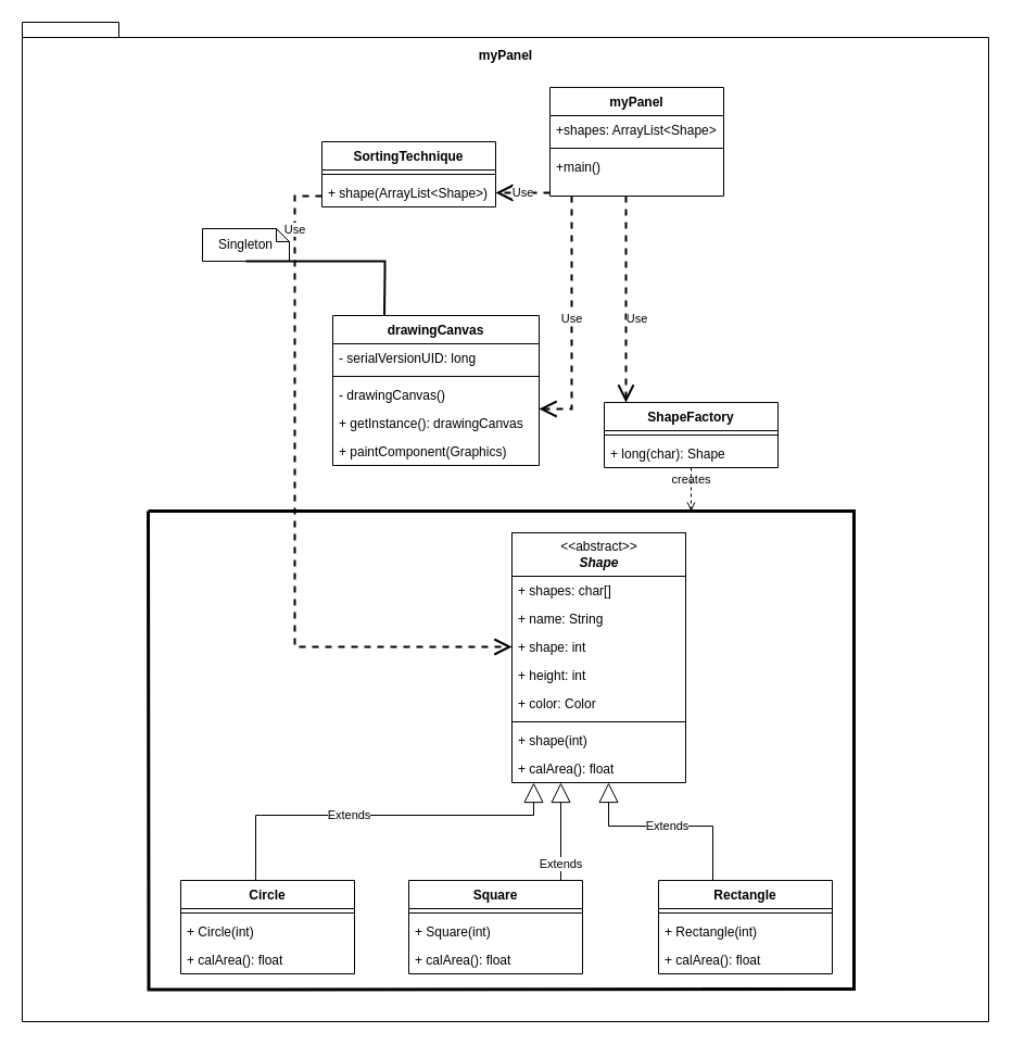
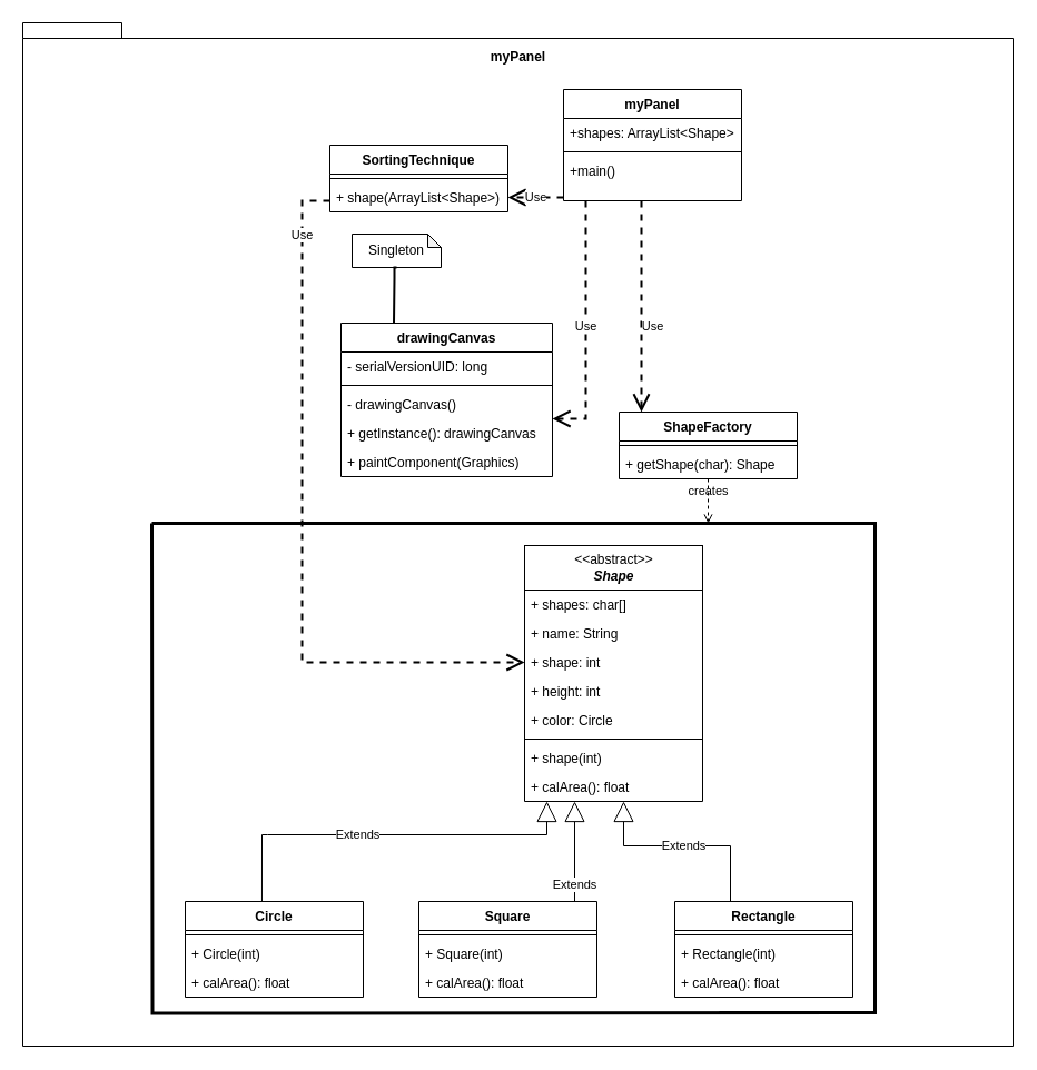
- <mxCell id="36" value="Singleton" style="shape=note;whiteSpace=wrap;html=1;backgroundOutline=1;darkOpacity=0.05;size=12;" parent="1" vertex="1"><mxGeometry x="186" y="210" width="80" height="30" as="geometry" /></mxCell>
+ <mxCell id="36" value="Singleton" style="shape=note;whiteSpace=wrap;html=1;backgroundOutline=1;darkOpacity=0.05;size=12;" parent="1" vertex="1"><mxGeometry x="316" y="210" width="80" height="30" as="geometry" /></mxCell>
- <mxCell id="25" value="+ long(char): Shape" style="text;strokeColor=none;fillColor=none;align=left;verticalAlign=top;spacingLeft=4;spacingRight=4;overflow=hidden;rotatable=0;points=[[0,0.5],[1,0.5]];portConstraint=eastwest;" parent="23" vertex="1"><mxGeometry y="34" width="160" height="26" as="geometry" /></mxCell>
+ <mxCell id="25" value="+ getShape(char): Shape" style="text;strokeColor=none;fillColor=none;align=left;verticalAlign=top;spacingLeft=4;spacingRight=4;overflow=hidden;rotatable=0;points=[[0,0.5],[1,0.5]];portConstraint=eastwest;" parent="23" vertex="1"><mxGeometry y="34" width="160" height="26" as="geometry" /></mxCell>
- <mxCell id="10" value="+ color: Color" style="text;strokeColor=none;fillColor=none;align=left;verticalAlign=top;spacingLeft=4;spacingRight=4;overflow=hidden;rotatable=0;points=[[0,0.5],[1,0.5]];portConstraint=eastwest;" parent="4" vertex="1"><mxGeometry y="144" width="160" height="26" as="geometry" /></mxCell>
+ <mxCell id="10" value="+ color: Circle" style="text;strokeColor=none;fillColor=none;align=left;verticalAlign=top;spacingLeft=4;spacingRight=4;overflow=hidden;rotatable=0;points=[[0,0.5],[1,0.5]];portConstraint=eastwest;" parent="4" vertex="1"><mxGeometry y="144" width="160" height="26" as="geometry" /></mxCell>
